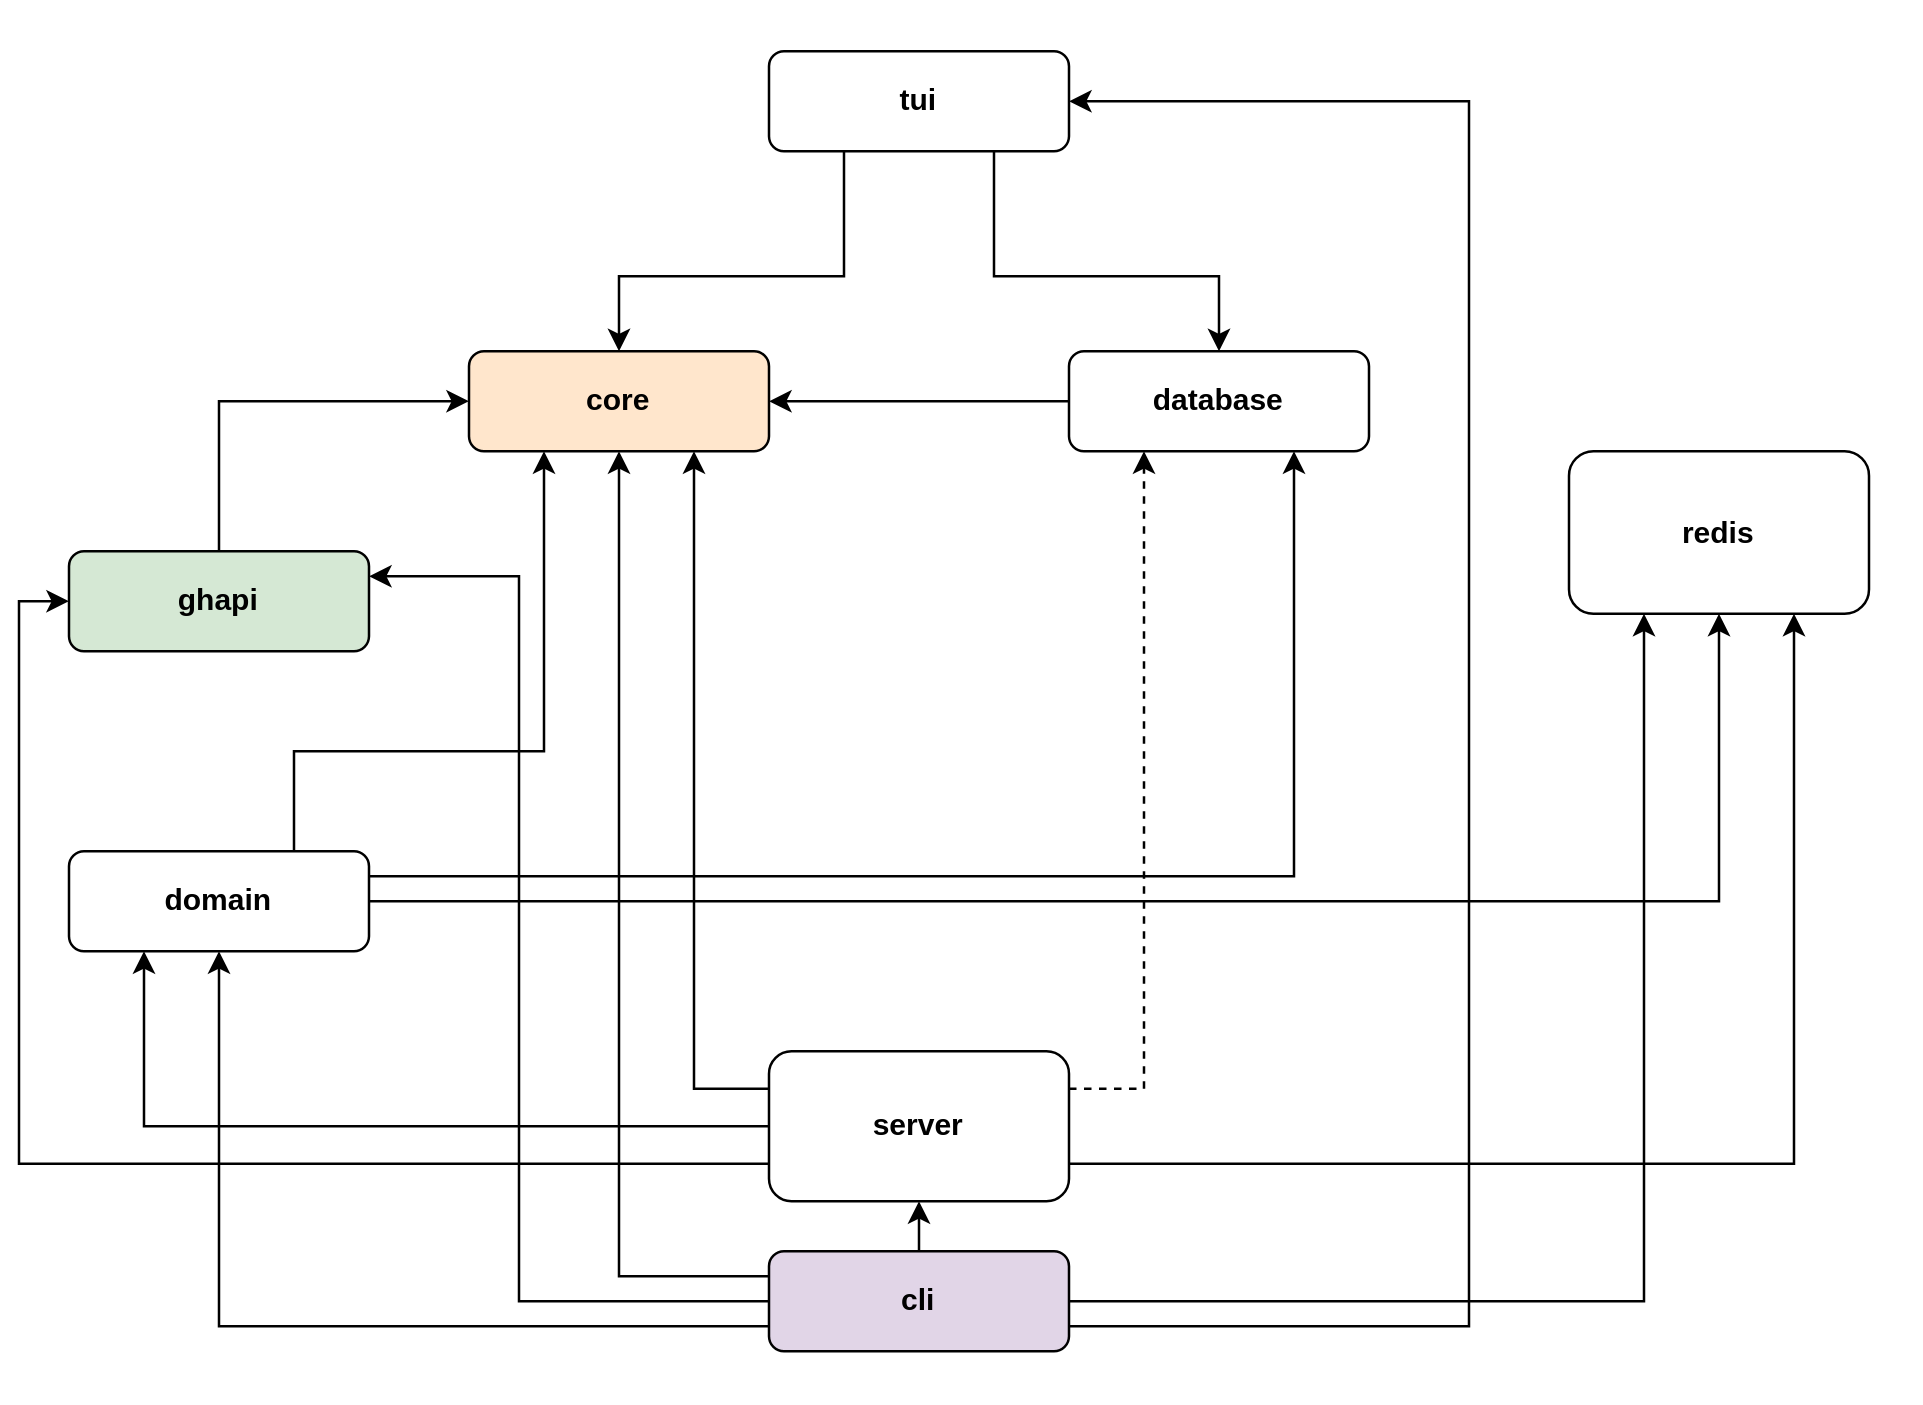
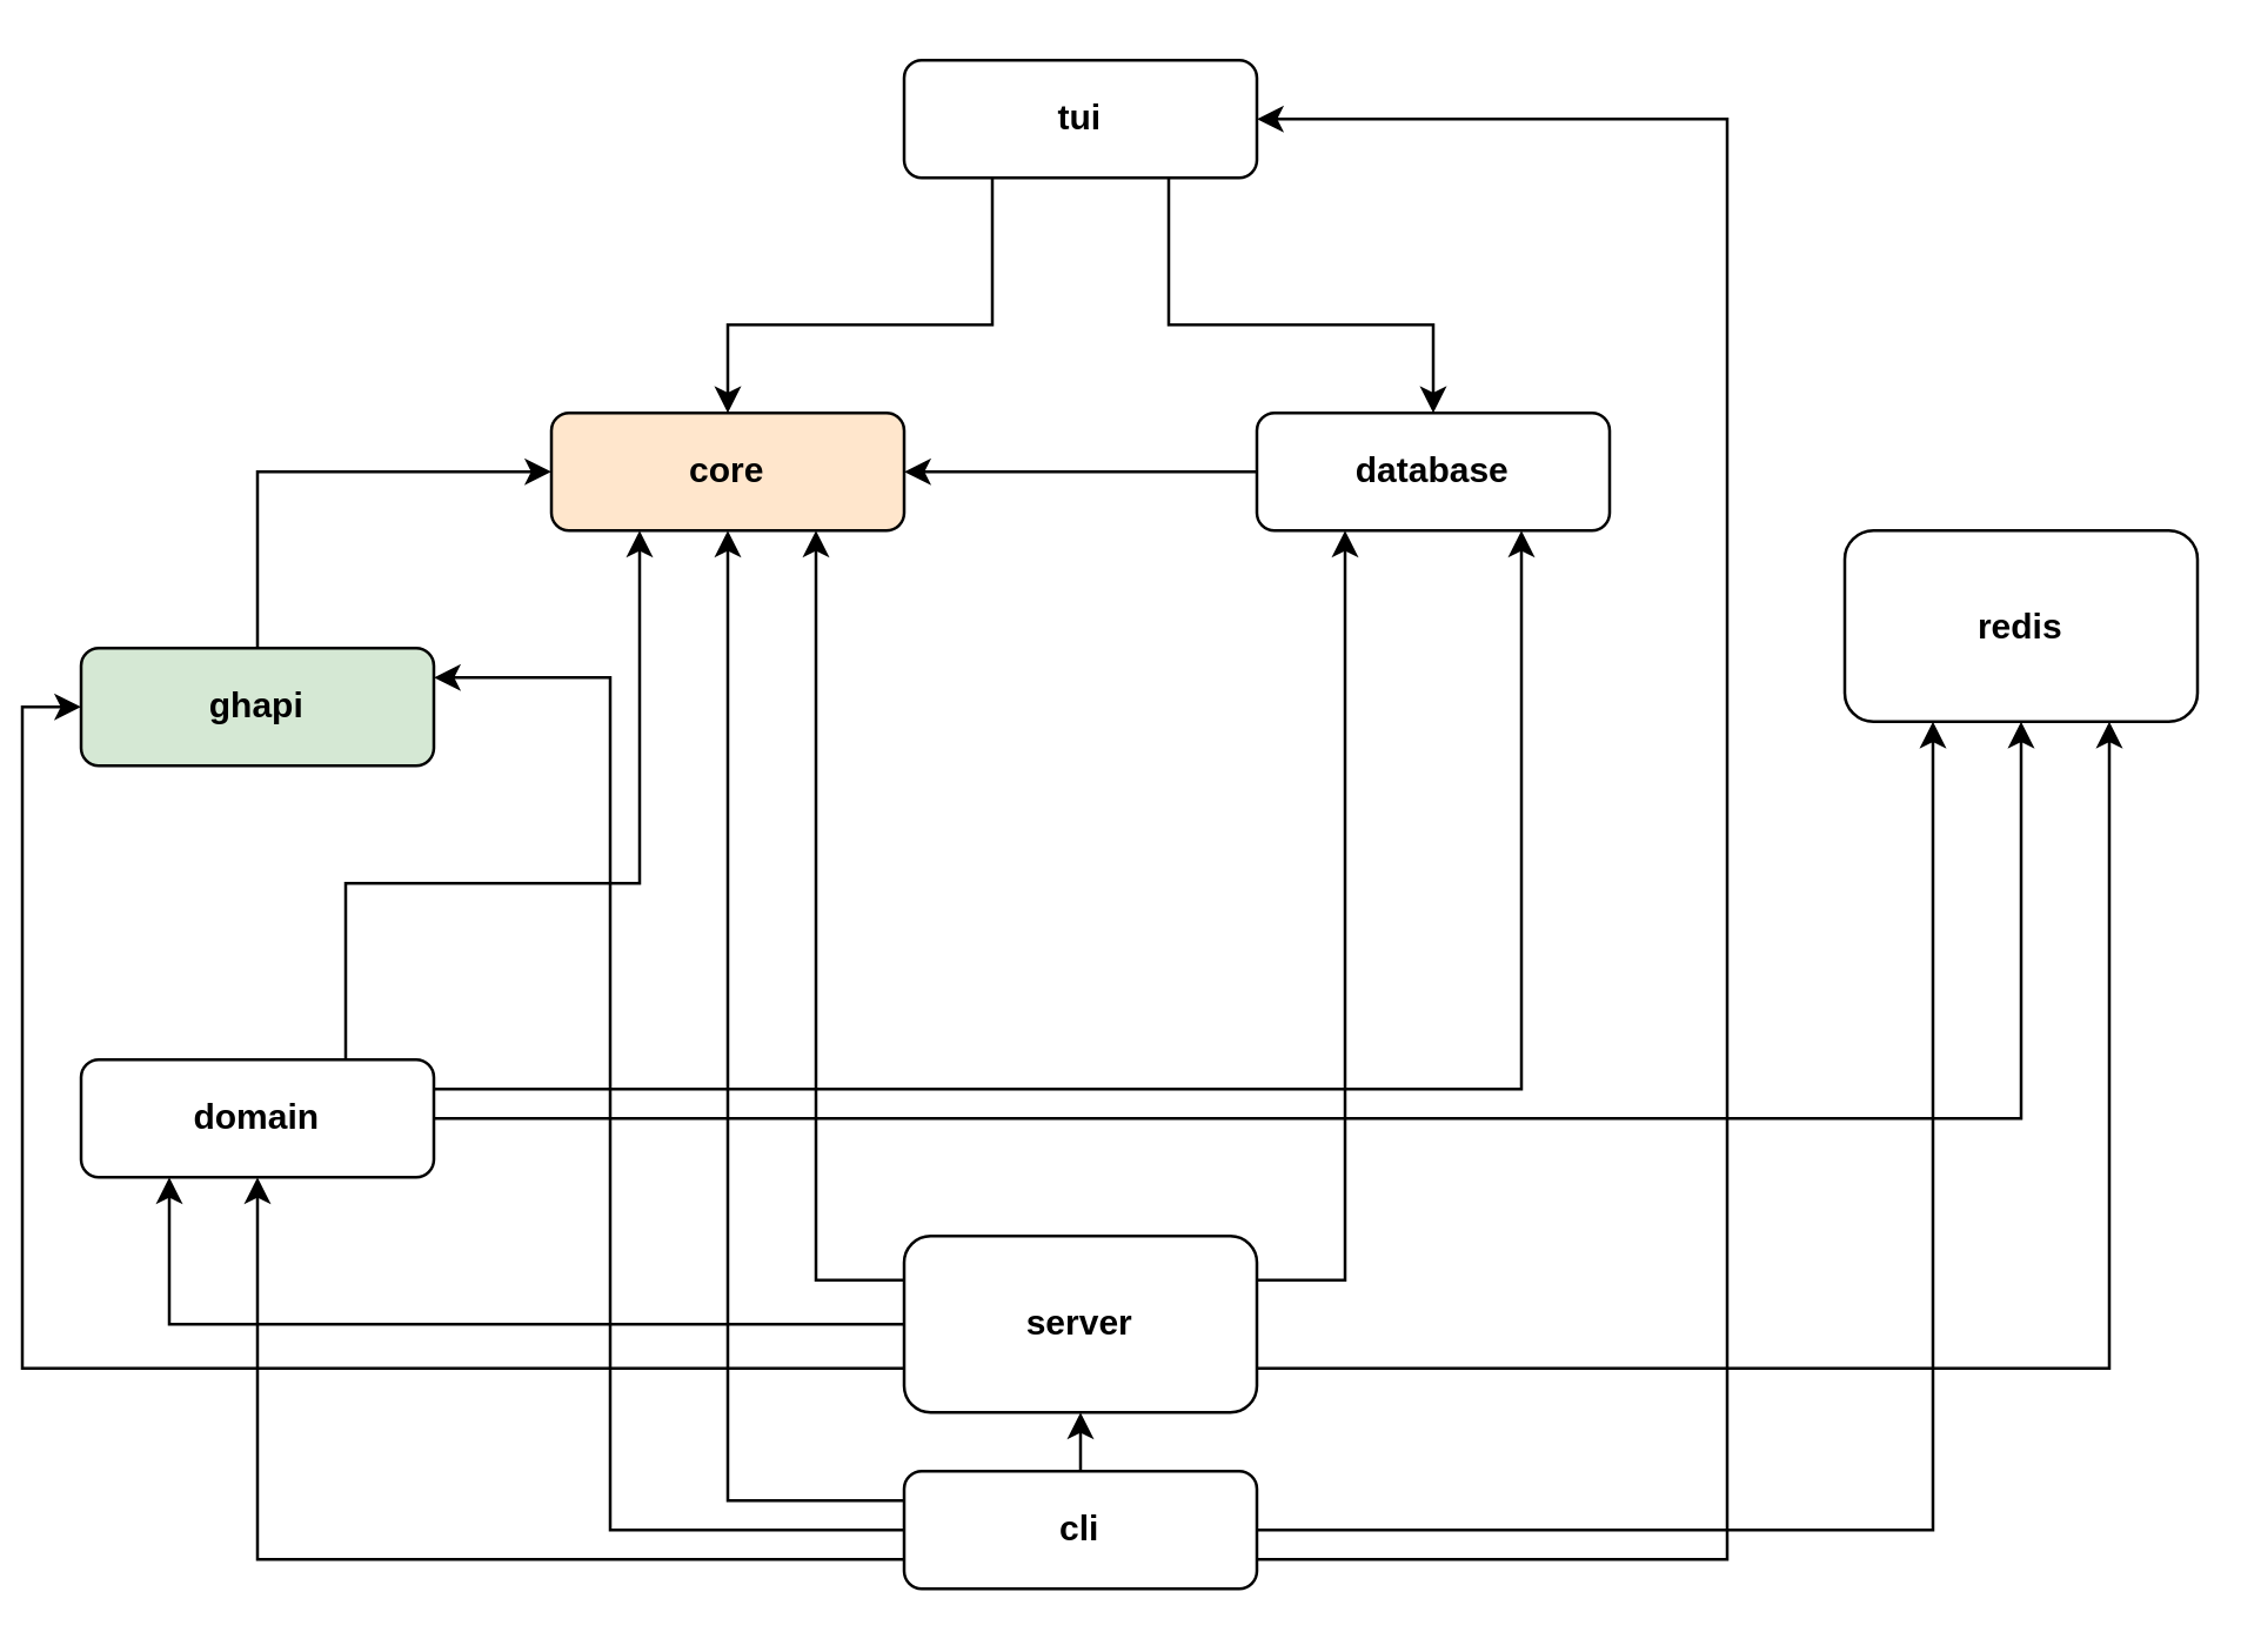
- <mxCell id="21" style="edgeStyle=orthogonalEdgeStyle;rounded=0;orthogonalLoop=1;jettySize=auto;html=1;exitX=1;exitY=0.25;exitDx=0;exitDy=0;entryX=0.25;entryY=1;entryDx=0;entryDy=0;dashed=1;" edge="1" parent="1" source="23" target="6"><mxGeometry relative="1" as="geometry" /></mxCell>
+ <mxCell id="21" style="edgeStyle=orthogonalEdgeStyle;rounded=0;orthogonalLoop=1;jettySize=auto;html=1;exitX=1;exitY=0.25;exitDx=0;exitDy=0;entryX=0.25;entryY=1;entryDx=0;entryDy=0;" edge="1" parent="1" source="23" target="6"><mxGeometry relative="1" as="geometry" /></mxCell>
- <mxCell id="10" value="&lt;b&gt;domain&lt;br&gt;&lt;/b&gt;" style="rounded=1;whiteSpace=wrap;html=1;" vertex="1" parent="1"><mxGeometry x="20" y="340" width="120" height="40" as="geometry" /></mxCell>
+ <mxCell id="10" value="&lt;b&gt;domain&lt;br&gt;&lt;/b&gt;" style="rounded=1;whiteSpace=wrap;html=1;" vertex="1" parent="1"><mxGeometry x="20" y="360" width="120" height="40" as="geometry" /></mxCell>
- <mxCell id="17" value="&lt;b&gt;cli&lt;br&gt;&lt;/b&gt;" style="rounded=1;whiteSpace=wrap;html=1;fillColor=#e1d5e7;" vertex="1" parent="1"><mxGeometry x="300" y="500" width="120" height="40" as="geometry" /></mxCell>
+ <mxCell id="17" value="&lt;b&gt;cli&lt;br&gt;&lt;/b&gt;" style="rounded=1;whiteSpace=wrap;html=1;" vertex="1" parent="1"><mxGeometry x="300" y="500" width="120" height="40" as="geometry" /></mxCell>
